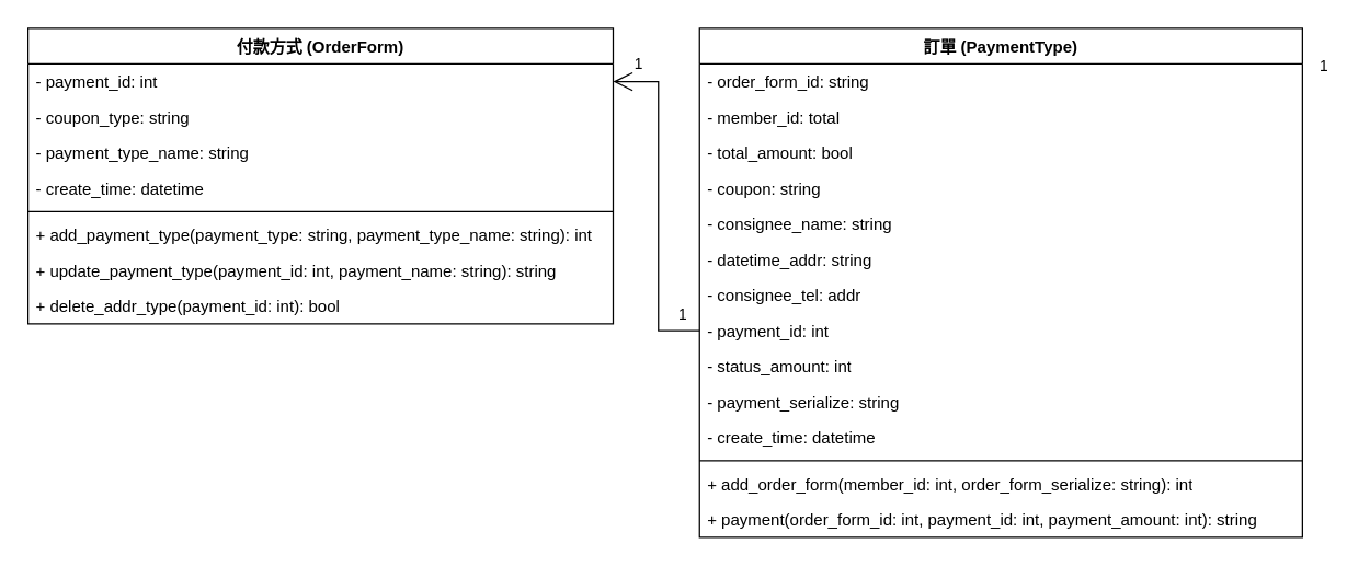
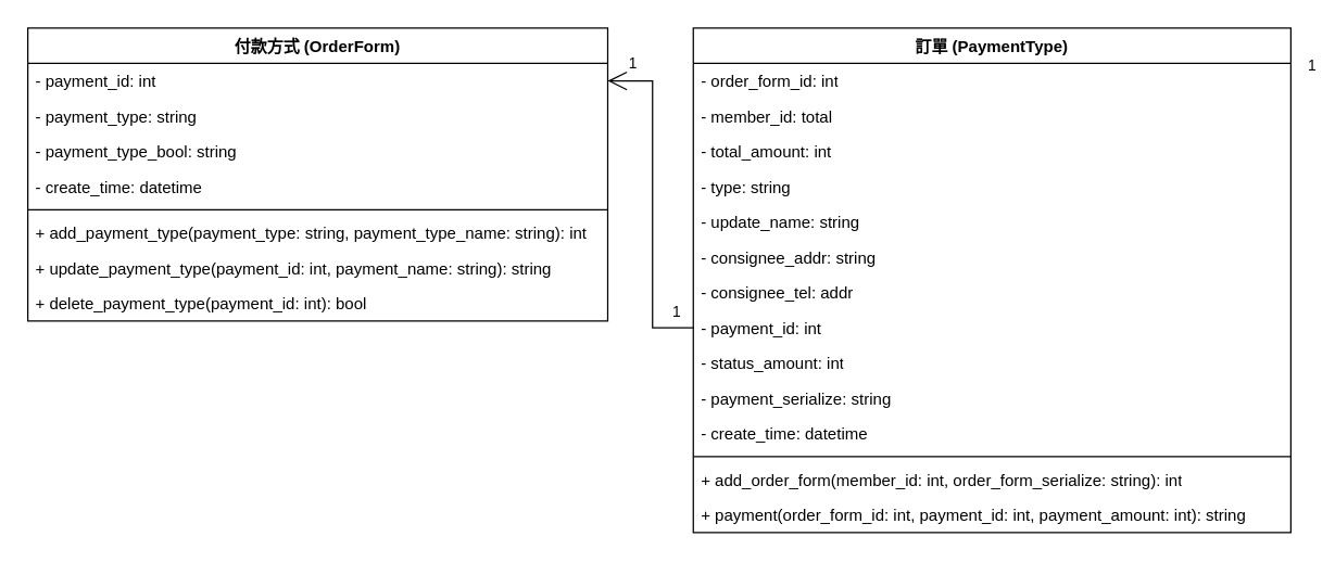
- <mxCell id="3" value="- order_form_id: string" style="text;strokeColor=none;fillColor=none;align=left;verticalAlign=top;spacingLeft=4;spacingRight=4;overflow=hidden;rotatable=0;points=[[0,0.5],[1,0.5]];portConstraint=eastwest;whiteSpace=wrap;html=1;" vertex="1" parent="2"><mxGeometry y="26" width="440" height="26" as="geometry" /></mxCell>
+ <mxCell id="3" value="- order_form_id: int" style="text;strokeColor=none;fillColor=none;align=left;verticalAlign=top;spacingLeft=4;spacingRight=4;overflow=hidden;rotatable=0;points=[[0,0.5],[1,0.5]];portConstraint=eastwest;whiteSpace=wrap;html=1;" vertex="1" parent="2"><mxGeometry y="26" width="440" height="26" as="geometry" /></mxCell>
- <mxCell id="20" value="- coupon_type: string" style="text;strokeColor=none;fillColor=none;align=left;verticalAlign=top;spacingLeft=4;spacingRight=4;overflow=hidden;rotatable=0;points=[[0,0.5],[1,0.5]];portConstraint=eastwest;whiteSpace=wrap;html=1;" vertex="1" parent="18"><mxGeometry y="52" width="427" height="26" as="geometry" /></mxCell>
+ <mxCell id="20" value="- payment_type: string" style="text;strokeColor=none;fillColor=none;align=left;verticalAlign=top;spacingLeft=4;spacingRight=4;overflow=hidden;rotatable=0;points=[[0,0.5],[1,0.5]];portConstraint=eastwest;whiteSpace=wrap;html=1;" vertex="1" parent="18"><mxGeometry y="52" width="427" height="26" as="geometry" /></mxCell>
- <mxCell id="21" value="- payment_type_name: string" style="text;strokeColor=none;fillColor=none;align=left;verticalAlign=top;spacingLeft=4;spacingRight=4;overflow=hidden;rotatable=0;points=[[0,0.5],[1,0.5]];portConstraint=eastwest;whiteSpace=wrap;html=1;" vertex="1" parent="18"><mxGeometry y="78" width="427" height="26" as="geometry" /></mxCell>
+ <mxCell id="21" value="- payment_type_bool: string" style="text;strokeColor=none;fillColor=none;align=left;verticalAlign=top;spacingLeft=4;spacingRight=4;overflow=hidden;rotatable=0;points=[[0,0.5],[1,0.5]];portConstraint=eastwest;whiteSpace=wrap;html=1;" vertex="1" parent="18"><mxGeometry y="78" width="427" height="26" as="geometry" /></mxCell>
- <mxCell id="5" value="- total_amount: bool" style="text;strokeColor=none;fillColor=none;align=left;verticalAlign=top;spacingLeft=4;spacingRight=4;overflow=hidden;rotatable=0;points=[[0,0.5],[1,0.5]];portConstraint=eastwest;whiteSpace=wrap;html=1;" vertex="1" parent="2"><mxGeometry y="78" width="440" height="26" as="geometry" /></mxCell>
+ <mxCell id="5" value="- total_amount: int" style="text;strokeColor=none;fillColor=none;align=left;verticalAlign=top;spacingLeft=4;spacingRight=4;overflow=hidden;rotatable=0;points=[[0,0.5],[1,0.5]];portConstraint=eastwest;whiteSpace=wrap;html=1;" vertex="1" parent="2"><mxGeometry y="78" width="440" height="26" as="geometry" /></mxCell>
- <mxCell id="6" value="- coupon: string" style="text;strokeColor=none;fillColor=none;align=left;verticalAlign=top;spacingLeft=4;spacingRight=4;overflow=hidden;rotatable=0;points=[[0,0.5],[1,0.5]];portConstraint=eastwest;whiteSpace=wrap;html=1;" vertex="1" parent="2"><mxGeometry y="104" width="440" height="26" as="geometry" /></mxCell>
+ <mxCell id="6" value="- type: string" style="text;strokeColor=none;fillColor=none;align=left;verticalAlign=top;spacingLeft=4;spacingRight=4;overflow=hidden;rotatable=0;points=[[0,0.5],[1,0.5]];portConstraint=eastwest;whiteSpace=wrap;html=1;" vertex="1" parent="2"><mxGeometry y="104" width="440" height="26" as="geometry" /></mxCell>
- <mxCell id="7" value="- consignee_name: string" style="text;strokeColor=none;fillColor=none;align=left;verticalAlign=top;spacingLeft=4;spacingRight=4;overflow=hidden;rotatable=0;points=[[0,0.5],[1,0.5]];portConstraint=eastwest;whiteSpace=wrap;html=1;" vertex="1" parent="2"><mxGeometry y="130" width="440" height="26" as="geometry" /></mxCell>
+ <mxCell id="7" value="- update_name: string" style="text;strokeColor=none;fillColor=none;align=left;verticalAlign=top;spacingLeft=4;spacingRight=4;overflow=hidden;rotatable=0;points=[[0,0.5],[1,0.5]];portConstraint=eastwest;whiteSpace=wrap;html=1;" vertex="1" parent="2"><mxGeometry y="130" width="440" height="26" as="geometry" /></mxCell>
- <mxCell id="8" value="- datetime_addr: string" style="text;strokeColor=none;fillColor=none;align=left;verticalAlign=top;spacingLeft=4;spacingRight=4;overflow=hidden;rotatable=0;points=[[0,0.5],[1,0.5]];portConstraint=eastwest;whiteSpace=wrap;html=1;" vertex="1" parent="2"><mxGeometry y="156" width="440" height="26" as="geometry" /></mxCell>
+ <mxCell id="8" value="- consignee_addr: string" style="text;strokeColor=none;fillColor=none;align=left;verticalAlign=top;spacingLeft=4;spacingRight=4;overflow=hidden;rotatable=0;points=[[0,0.5],[1,0.5]];portConstraint=eastwest;whiteSpace=wrap;html=1;" vertex="1" parent="2"><mxGeometry y="156" width="440" height="26" as="geometry" /></mxCell>
- <mxCell id="26" value="+ delete_addr_type(payment_id: int): bool" style="text;strokeColor=none;fillColor=none;align=left;verticalAlign=top;spacingLeft=4;spacingRight=4;overflow=hidden;rotatable=0;points=[[0,0.5],[1,0.5]];portConstraint=eastwest;whiteSpace=wrap;html=1;" vertex="1" parent="18"><mxGeometry y="190" width="427" height="26" as="geometry" /></mxCell>
+ <mxCell id="26" value="+ delete_payment_type(payment_id: int): bool" style="text;strokeColor=none;fillColor=none;align=left;verticalAlign=top;spacingLeft=4;spacingRight=4;overflow=hidden;rotatable=0;points=[[0,0.5],[1,0.5]];portConstraint=eastwest;whiteSpace=wrap;html=1;" vertex="1" parent="18"><mxGeometry y="190" width="427" height="26" as="geometry" /></mxCell>
